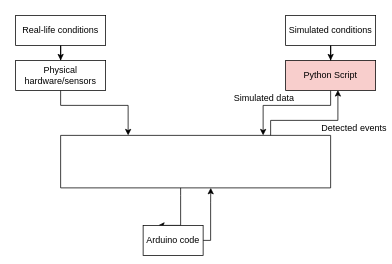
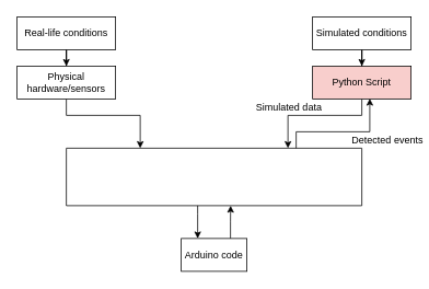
- <mxCell id="14" value="Arduino code" style="rounded=0;whiteSpace=wrap;html=1;fontSize=12;" vertex="1" parent="1"><mxGeometry x="190" y="300" width="80" height="40" as="geometry" /></mxCell>
+ <mxCell id="14" value="Arduino code" style="rounded=0;whiteSpace=wrap;html=1;fontSize=12;" vertex="1" parent="1"><mxGeometry x="220" y="290" width="80" height="40" as="geometry" /></mxCell>
